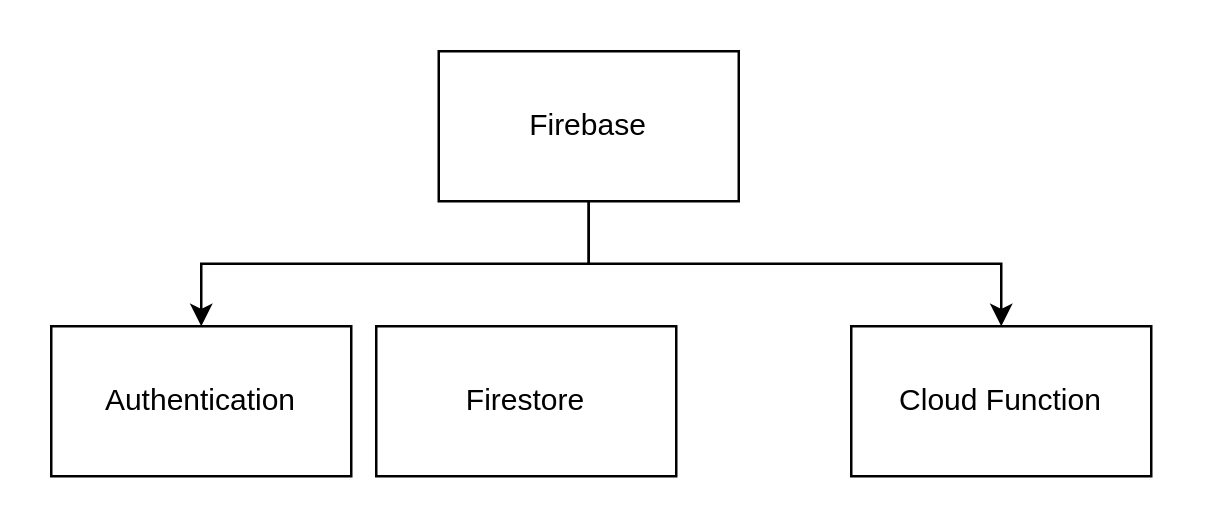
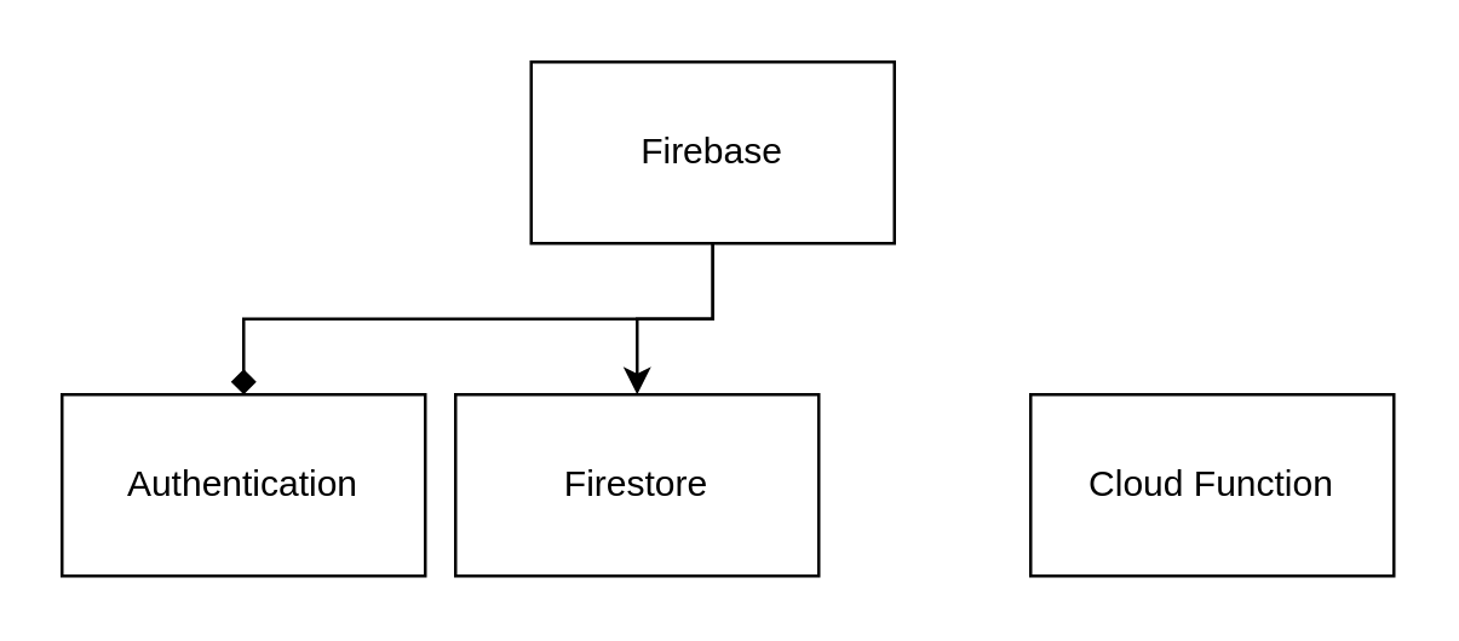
- <mxCell id="4" style="edgeStyle=orthogonalEdgeStyle;rounded=0;orthogonalLoop=1;jettySize=auto;html=1;exitX=0.5;exitY=1;exitDx=0;exitDy=0;entryX=0.5;entryY=0;entryDx=0;entryDy=0;" edge="1" parent="1" source="5" target="8"><mxGeometry relative="1" as="geometry" /></mxCell>
+ <mxCell id="3" style="edgeStyle=orthogonalEdgeStyle;rounded=0;orthogonalLoop=1;jettySize=auto;html=1;exitX=0.5;exitY=1;exitDx=0;exitDy=0;entryX=0.5;entryY=0;entryDx=0;entryDy=0;" edge="1" parent="1" source="5" target="7"><mxGeometry relative="1" as="geometry" /></mxCell>
- <mxCell id="2" style="edgeStyle=orthogonalEdgeStyle;rounded=0;orthogonalLoop=1;jettySize=auto;html=1;exitX=0.5;exitY=1;exitDx=0;exitDy=0;entryX=0.5;entryY=0;entryDx=0;entryDy=0;" parent="1" source="5" target="6" edge="1"><mxGeometry relative="1" as="geometry" /></mxCell>
+ <mxCell id="2" style="edgeStyle=orthogonalEdgeStyle;rounded=0;orthogonalLoop=1;jettySize=auto;html=1;exitX=0.5;exitY=1;exitDx=0;exitDy=0;entryX=0.5;entryY=0;entryDx=0;entryDy=0;endArrow=diamond;" parent="1" source="5" target="6" edge="1"><mxGeometry relative="1" as="geometry" /></mxCell>
